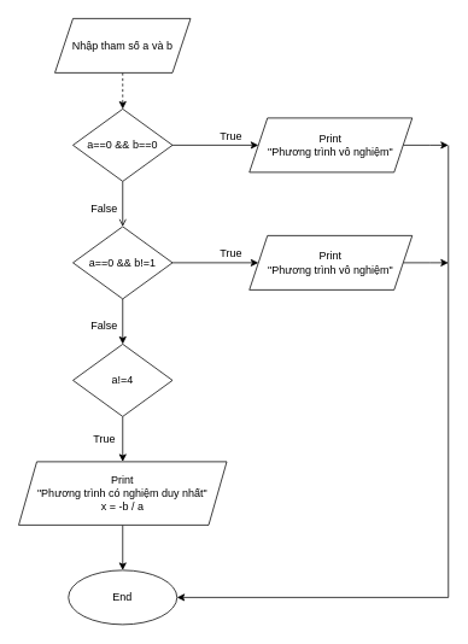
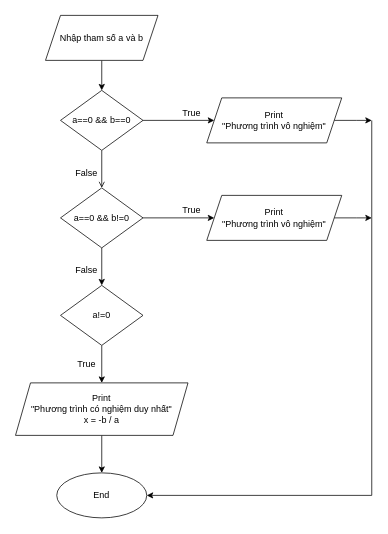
- <mxCell id="2" style="edgeStyle=orthogonalEdgeStyle;rounded=0;orthogonalLoop=1;jettySize=auto;html=1;entryX=0.5;entryY=0;entryDx=0;entryDy=0;dashed=1;" edge="1" parent="1" source="3" target="6"><mxGeometry relative="1" as="geometry" /></mxCell>
+ <mxCell id="2" style="edgeStyle=orthogonalEdgeStyle;rounded=0;orthogonalLoop=1;jettySize=auto;html=1;entryX=0.5;entryY=0;entryDx=0;entryDy=0;" edge="1" parent="1" source="3" target="6"><mxGeometry relative="1" as="geometry" /></mxCell>
- <mxCell id="11" value="a==0 &amp;amp;&amp;amp; b!=1" style="rhombus;whiteSpace=wrap;html=1;" vertex="1" parent="1"><mxGeometry x="80" y="250" width="110" height="80" as="geometry" /></mxCell>
+ <mxCell id="11" value="a==0 &amp;amp;&amp;amp; b!=0" style="rhombus;whiteSpace=wrap;html=1;" vertex="1" parent="1"><mxGeometry x="80" y="250" width="110" height="80" as="geometry" /></mxCell>
- <mxCell id="15" value="a!=4" style="rhombus;whiteSpace=wrap;html=1;" vertex="1" parent="1"><mxGeometry x="80" y="380" width="110" height="80" as="geometry" /></mxCell>
+ <mxCell id="15" value="a!=0" style="rhombus;whiteSpace=wrap;html=1;" vertex="1" parent="1"><mxGeometry x="80" y="380" width="110" height="80" as="geometry" /></mxCell>
